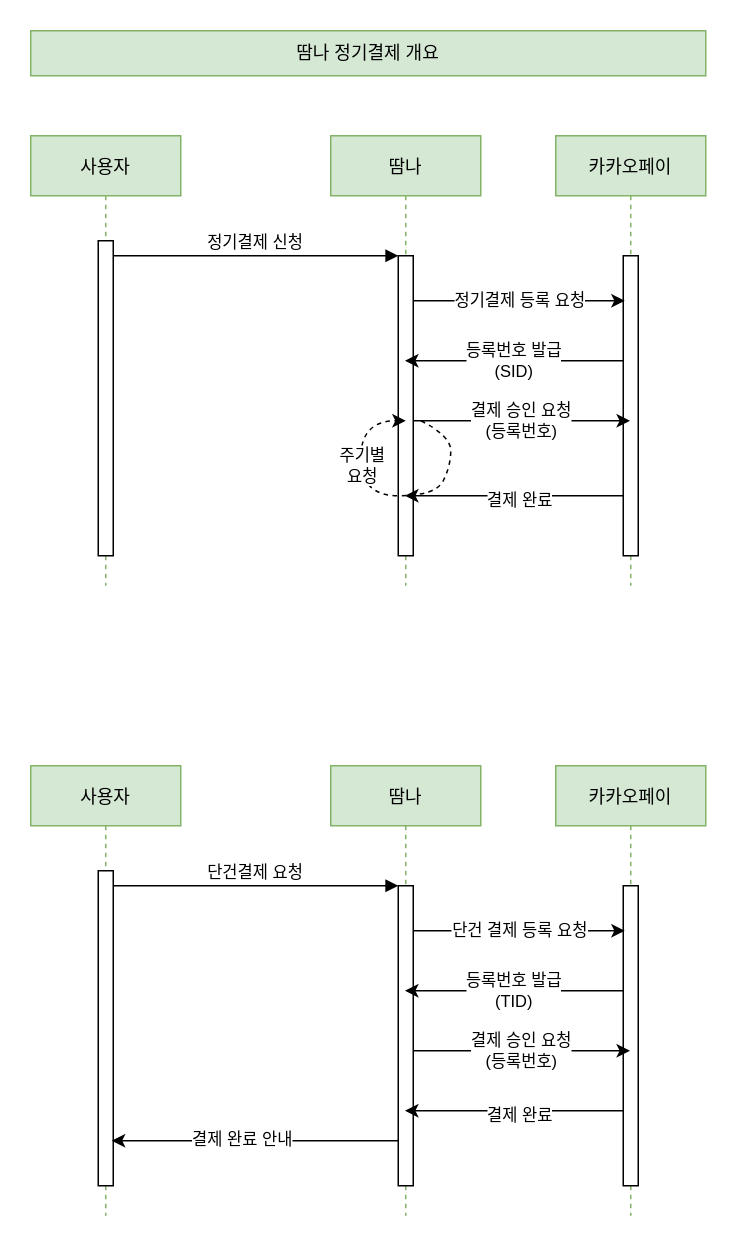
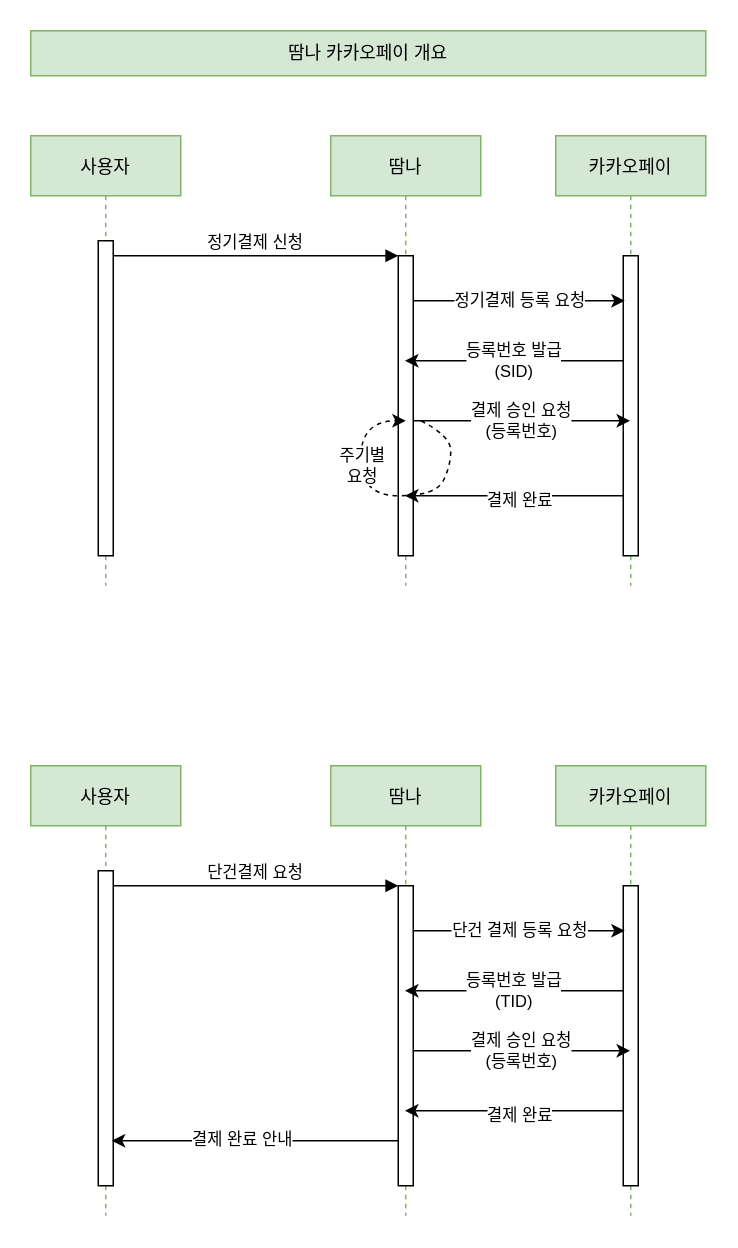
- <mxCell id="9" value="땀나 정기결제 개요" style="rounded=0;whiteSpace=wrap;html=1;fillColor=#d5e8d4;strokeColor=#82b366;" vertex="1" parent="1"><mxGeometry x="20" y="20" width="450" height="30" as="geometry" /></mxCell>
+ <mxCell id="9" value="땀나 카카오페이 개요" style="rounded=0;whiteSpace=wrap;html=1;fillColor=#d5e8d4;strokeColor=#82b366;" vertex="1" parent="1"><mxGeometry x="20" y="20" width="450" height="30" as="geometry" /></mxCell>
